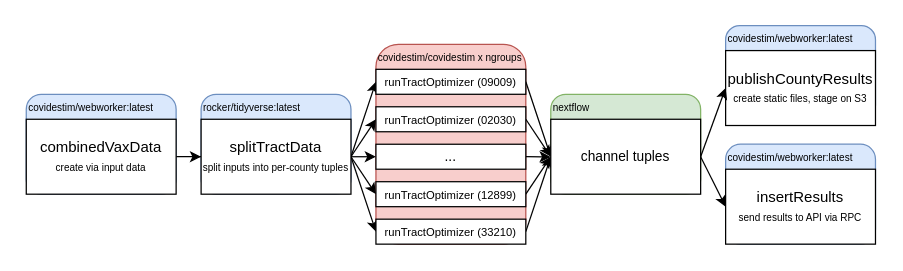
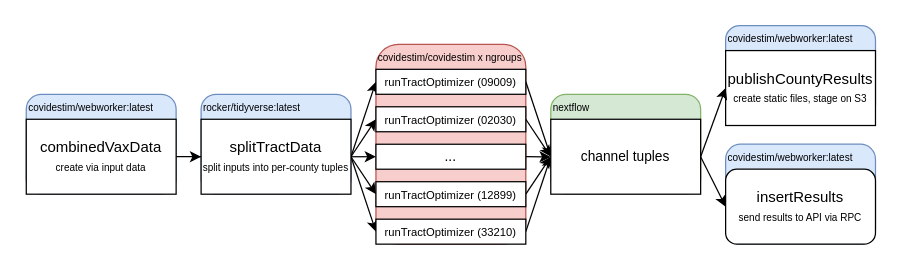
- <mxCell id="26" value="insertResults&lt;br&gt;&lt;font style=&quot;font-size: 8px;&quot;&gt;send results to API via RPC&lt;/font&gt;" style="rounded=0;whiteSpace=wrap;html=1;" vertex="1" parent="1"><mxGeometry x="580" y="135" width="120" height="60" as="geometry" /></mxCell>
+ <mxCell id="26" value="insertResults&lt;br&gt;&lt;font style=&quot;font-size: 8px;&quot;&gt;send results to API via RPC&lt;/font&gt;" style="whiteSpace=wrap;html=1;rounded=1;" vertex="1" parent="1"><mxGeometry x="580" y="135" width="120" height="60" as="geometry" /></mxCell>
